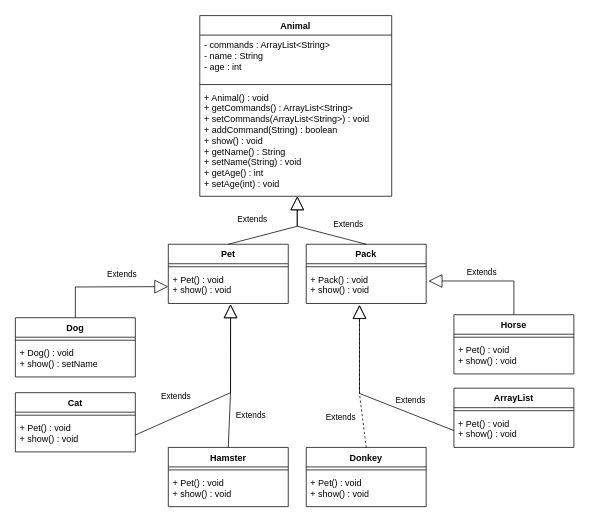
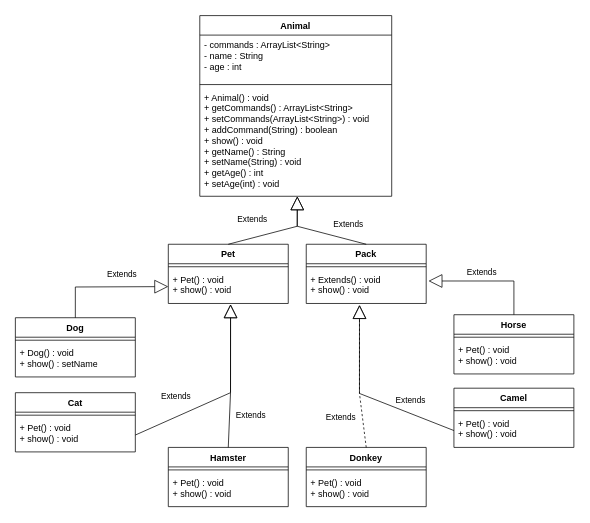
- <mxCell id="11" value="+ Pack() : void&lt;br&gt;+ show() : void" style="text;strokeColor=none;fillColor=none;align=left;verticalAlign=top;spacingLeft=4;spacingRight=4;overflow=hidden;rotatable=0;points=[[0,0.5],[1,0.5]];portConstraint=eastwest;whiteSpace=wrap;html=1;" vertex="1" parent="9"><mxGeometry y="34" width="160" height="45" as="geometry" /></mxCell>
+ <mxCell id="11" value="+ Extends() : void&lt;br&gt;+ show() : void" style="text;strokeColor=none;fillColor=none;align=left;verticalAlign=top;spacingLeft=4;spacingRight=4;overflow=hidden;rotatable=0;points=[[0,0.5],[1,0.5]];portConstraint=eastwest;whiteSpace=wrap;html=1;" vertex="1" parent="9"><mxGeometry y="34" width="160" height="45" as="geometry" /></mxCell>
- <mxCell id="27" value="ArrayList" style="swimlane;fontStyle=1;align=center;verticalAlign=top;childLayout=stackLayout;horizontal=1;startSize=26;horizontalStack=0;resizeParent=1;resizeParentMax=0;resizeLast=0;collapsible=1;marginBottom=0;whiteSpace=wrap;html=1;" vertex="1" parent="1"><mxGeometry x="605" y="517" width="160" height="79" as="geometry" /></mxCell>
+ <mxCell id="27" value="Camel" style="swimlane;fontStyle=1;align=center;verticalAlign=top;childLayout=stackLayout;horizontal=1;startSize=26;horizontalStack=0;resizeParent=1;resizeParentMax=0;resizeLast=0;collapsible=1;marginBottom=0;whiteSpace=wrap;html=1;" vertex="1" parent="1"><mxGeometry x="605" y="517" width="160" height="79" as="geometry" /></mxCell>
